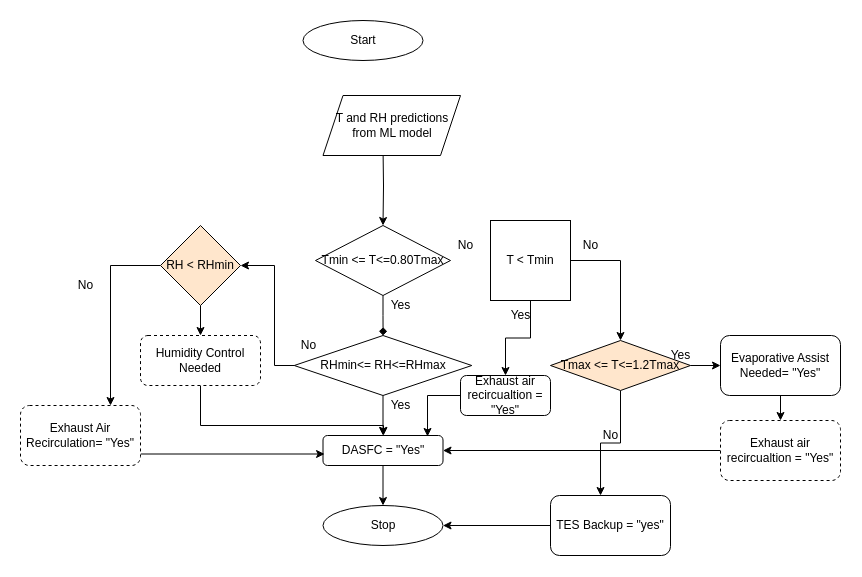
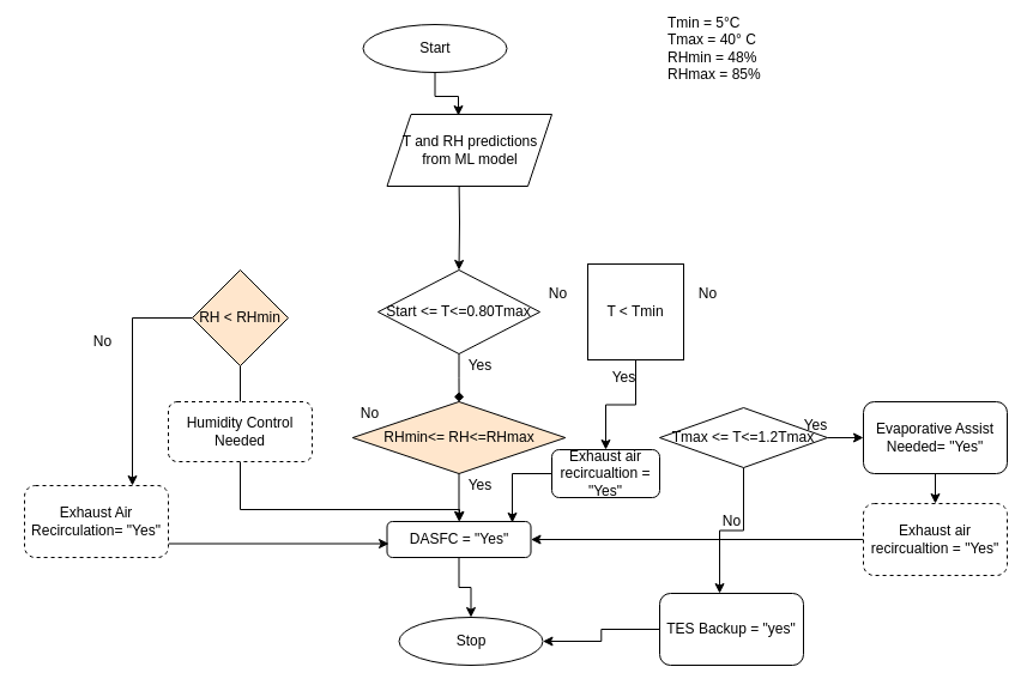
+ <mxCell id="29" value="Tmin = 5°C&lt;br&gt;Tmax = 40° C&lt;br&gt;RHmin = 48%&lt;br&gt;RHmax = 85%" style="text;html=1;strokeColor=none;fillColor=none;align=left;verticalAlign=middle;whiteSpace=wrap;rounded=0;" parent="1" vertex="1"><mxGeometry x="555" y="25" width="155" height="30" as="geometry" /></mxCell>
+ <mxCell id="27" style="edgeStyle=orthogonalEdgeStyle;rounded=0;orthogonalLoop=1;jettySize=auto;html=1;entryX=0.433;entryY=0.017;entryDx=0;entryDy=0;entryPerimeter=0;" parent="1" source="28" target="26" edge="1"><mxGeometry relative="1" as="geometry" /></mxCell>
- <mxCell id="3" value="&lt;span&gt;Tmin &amp;lt;= T&amp;lt;=0.80Tmax&lt;/span&gt;" style="rhombus;whiteSpace=wrap;html=1;" parent="1" vertex="1"><mxGeometry x="315" y="225" width="135" height="70" as="geometry" /></mxCell>
+ <mxCell id="3" value="&lt;span&gt;Start &amp;lt;= T&amp;lt;=0.80Tmax&lt;/span&gt;" style="rhombus;whiteSpace=wrap;html=1;" parent="1" vertex="1"><mxGeometry x="315" y="225" width="135" height="70" as="geometry" /></mxCell>
- <mxCell id="33" style="edgeStyle=orthogonalEdgeStyle;rounded=0;orthogonalLoop=1;jettySize=auto;html=1;exitX=1;exitY=0.5;exitDx=0;exitDy=0;entryX=0.5;entryY=0;entryDx=0;entryDy=0;" edge="1" parent="1" source="34" target="9"><mxGeometry relative="1" as="geometry" /></mxCell>
- <mxCell id="5" style="edgeStyle=orthogonalEdgeStyle;rounded=0;orthogonalLoop=1;jettySize=auto;html=1;entryX=1;entryY=0.5;entryDx=0;entryDy=0;" edge="1" parent="1" source="6" target="41"><mxGeometry relative="1" as="geometry"><Array as="points"><mxPoint x="274" y="365" /><mxPoint x="274" y="265" /></Array></mxGeometry></mxCell>
- <mxCell id="40" style="edgeStyle=orthogonalEdgeStyle;rounded=0;orthogonalLoop=1;jettySize=auto;html=1;entryX=0.5;entryY=0;entryDx=0;entryDy=0;" edge="1" parent="1" source="41" target="44"><mxGeometry relative="1" as="geometry" /></mxCell>
+ <mxCell id="40" style="edgeStyle=orthogonalEdgeStyle;rounded=0;orthogonalLoop=1;jettySize=auto;html=1;entryX=0.5;entryY=0;entryDx=0;entryDy=0;endArrow=none;" edge="1" parent="1" source="41" target="44"><mxGeometry relative="1" as="geometry" /></mxCell>
- <mxCell id="6" value="&lt;span&gt;RHmin&amp;lt;= RH&amp;lt;=RHmax&lt;/span&gt;" style="rhombus;whiteSpace=wrap;html=1;" parent="1" vertex="1"><mxGeometry x="293.75" y="335" width="177.5" height="60" as="geometry" /></mxCell>
+ <mxCell id="6" value="&lt;span&gt;RHmin&amp;lt;= RH&amp;lt;=RHmax&lt;/span&gt;" style="rhombus;whiteSpace=wrap;html=1;fillColor=#ffe6cc;" parent="1" vertex="1"><mxGeometry x="293.75" y="335" width="177.5" height="60" as="geometry" /></mxCell>
- <mxCell id="9" value="&lt;span&gt;Tmax &amp;lt;= T&amp;lt;=1.2Tmax&lt;/span&gt;" style="rhombus;whiteSpace=wrap;html=1;fillColor=#ffe6cc;" parent="1" vertex="1"><mxGeometry x="550" y="340" width="140" height="50" as="geometry" /></mxCell>
+ <mxCell id="9" value="&lt;span&gt;Tmax &amp;lt;= T&amp;lt;=1.2Tmax&lt;/span&gt;" style="rhombus;whiteSpace=wrap;html=1;" parent="1" vertex="1"><mxGeometry x="550" y="340" width="140" height="50" as="geometry" /></mxCell>
- <mxCell id="21" value="Stop" style="ellipse;whiteSpace=wrap;html=1;" parent="1" vertex="1"><mxGeometry x="322.5" y="505" width="120" height="40" as="geometry" /></mxCell>
+ <mxCell id="21" value="Stop" style="ellipse;whiteSpace=wrap;html=1;" parent="1" vertex="1"><mxGeometry x="332.5" y="515" width="120" height="40" as="geometry" /></mxCell>
